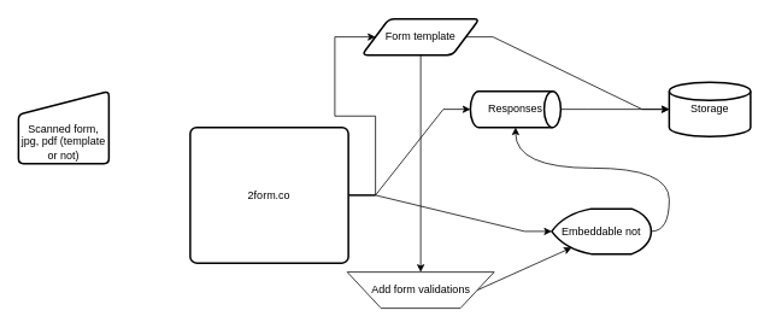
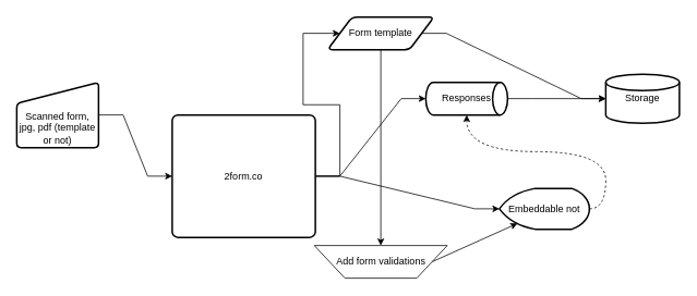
+ <mxCell id="6" style="edgeStyle=entityRelationEdgeStyle;rounded=0;orthogonalLoop=1;jettySize=auto;html=1;exitX=1;exitY=0.5;exitDx=0;exitDy=0;strokeColor=default;" edge="1" parent="1" source="7" target="5"><mxGeometry relative="1" as="geometry" /></mxCell>
- <mxCell id="14" style="edgeStyle=orthogonalEdgeStyle;rounded=0;orthogonalLoop=1;jettySize=auto;html=1;exitX=1;exitY=0.5;exitDx=0;exitDy=0;exitPerimeter=0;entryX=0.5;entryY=1;entryDx=0;entryDy=0;entryPerimeter=0;strokeColor=default;curved=1;" edge="1" parent="1" source="15" target="13"><mxGeometry relative="1" as="geometry" /></mxCell>
+ <mxCell id="14" style="edgeStyle=orthogonalEdgeStyle;rounded=0;orthogonalLoop=1;jettySize=auto;html=1;exitX=1;exitY=0.5;exitDx=0;exitDy=0;exitPerimeter=0;entryX=0.5;entryY=1;entryDx=0;entryDy=0;entryPerimeter=0;strokeColor=default;curved=1;dashed=1;" edge="1" parent="1" source="15" target="13"><mxGeometry relative="1" as="geometry" /></mxCell>
